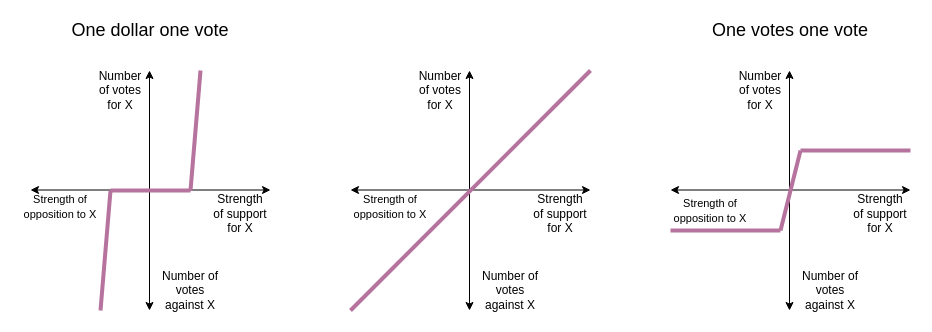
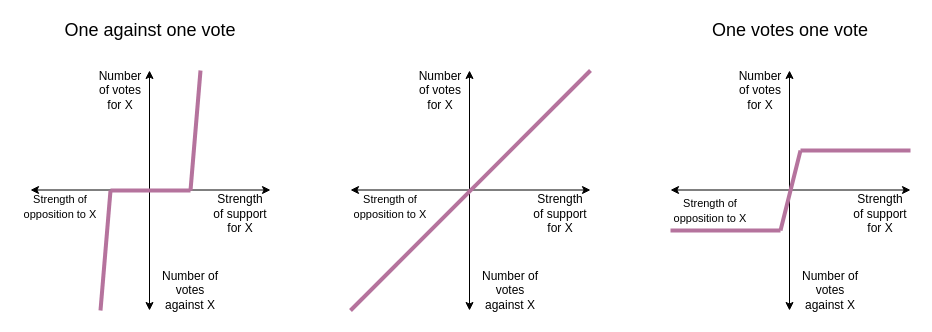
- <mxCell id="6" value="&lt;font style=&quot;font-size: 18px&quot;&gt;One dollar one vote&lt;/font&gt;" style="text;html=1;strokeColor=none;fillColor=none;align=center;verticalAlign=middle;whiteSpace=wrap;rounded=0;" parent="1" vertex="1"><mxGeometry x="30" y="20" width="240" height="20" as="geometry" /></mxCell>
+ <mxCell id="6" value="&lt;font style=&quot;font-size: 18px&quot;&gt;One against one vote&lt;/font&gt;" style="text;html=1;strokeColor=none;fillColor=none;align=center;verticalAlign=middle;whiteSpace=wrap;rounded=0;" parent="1" vertex="1"><mxGeometry x="30" y="20" width="240" height="20" as="geometry" /></mxCell>
